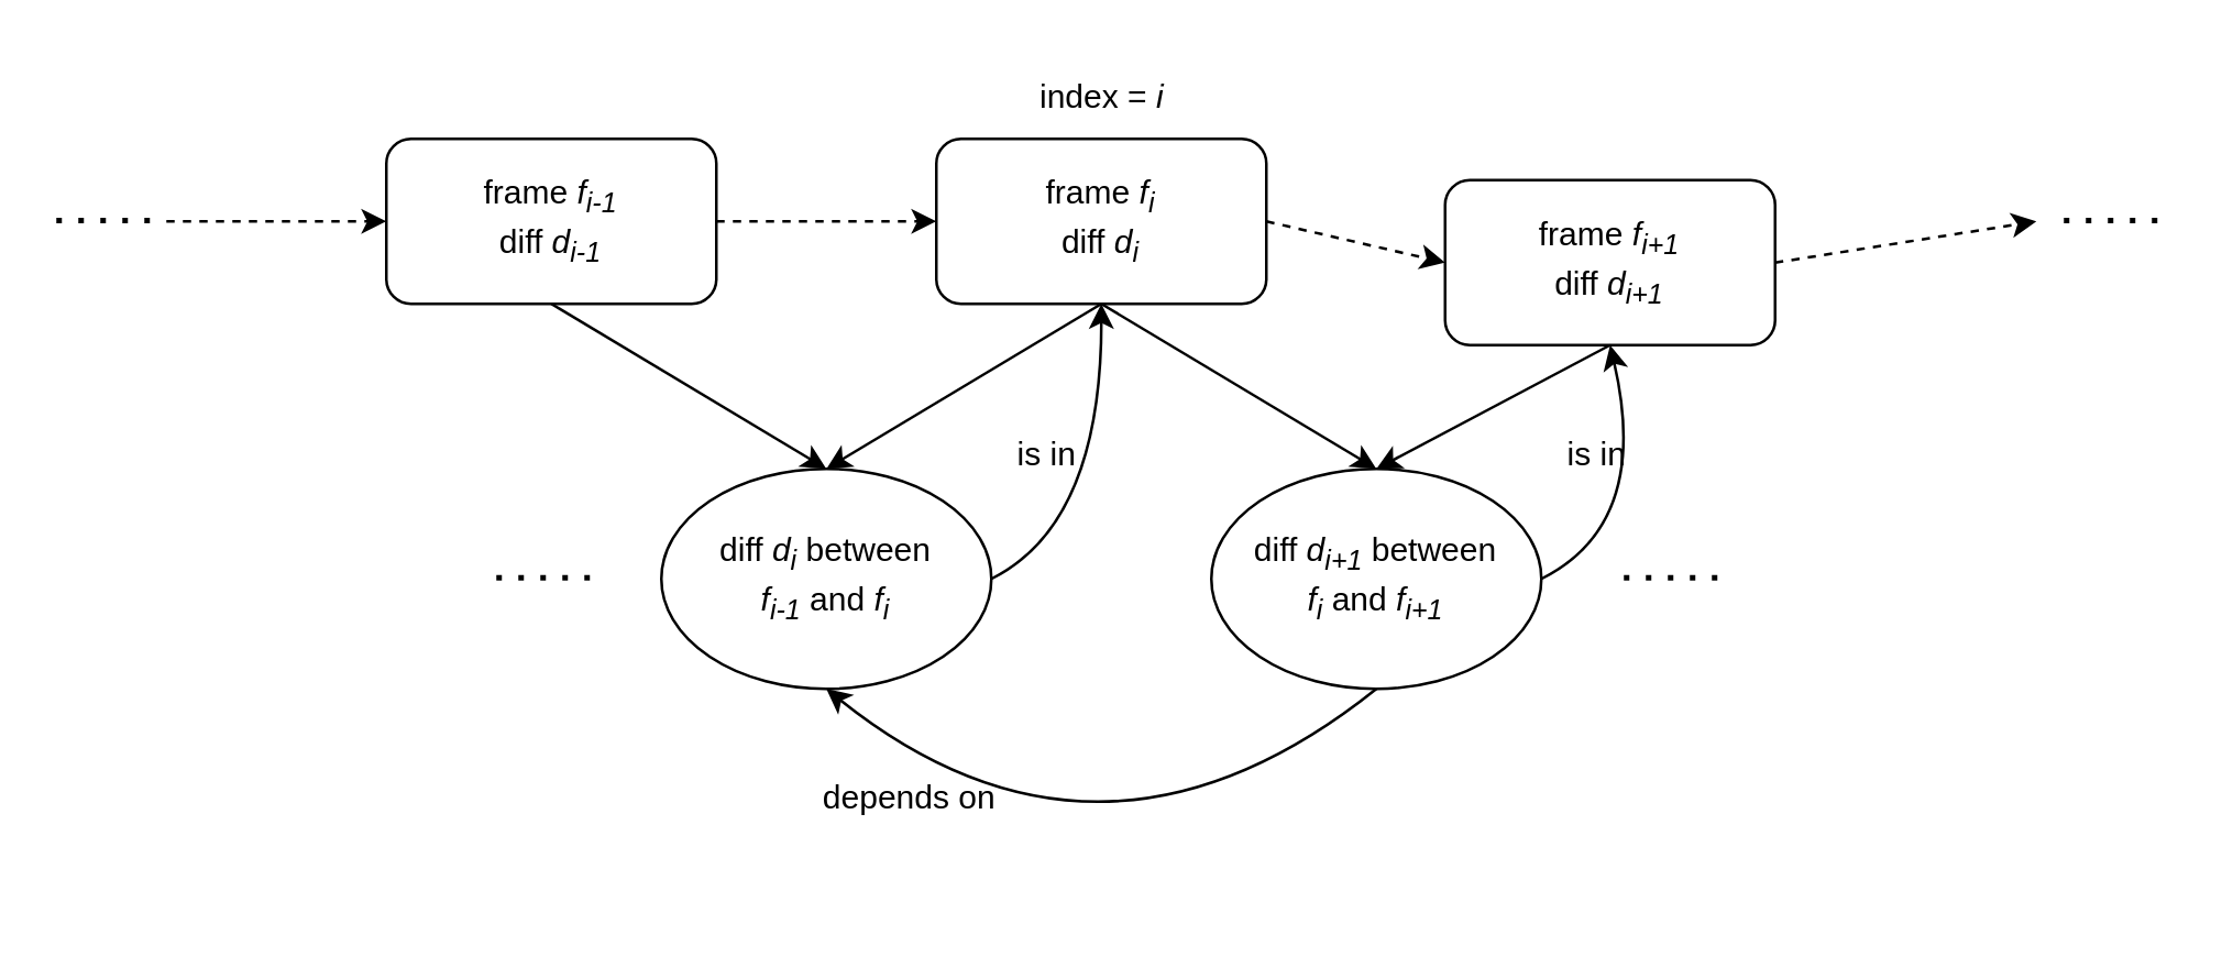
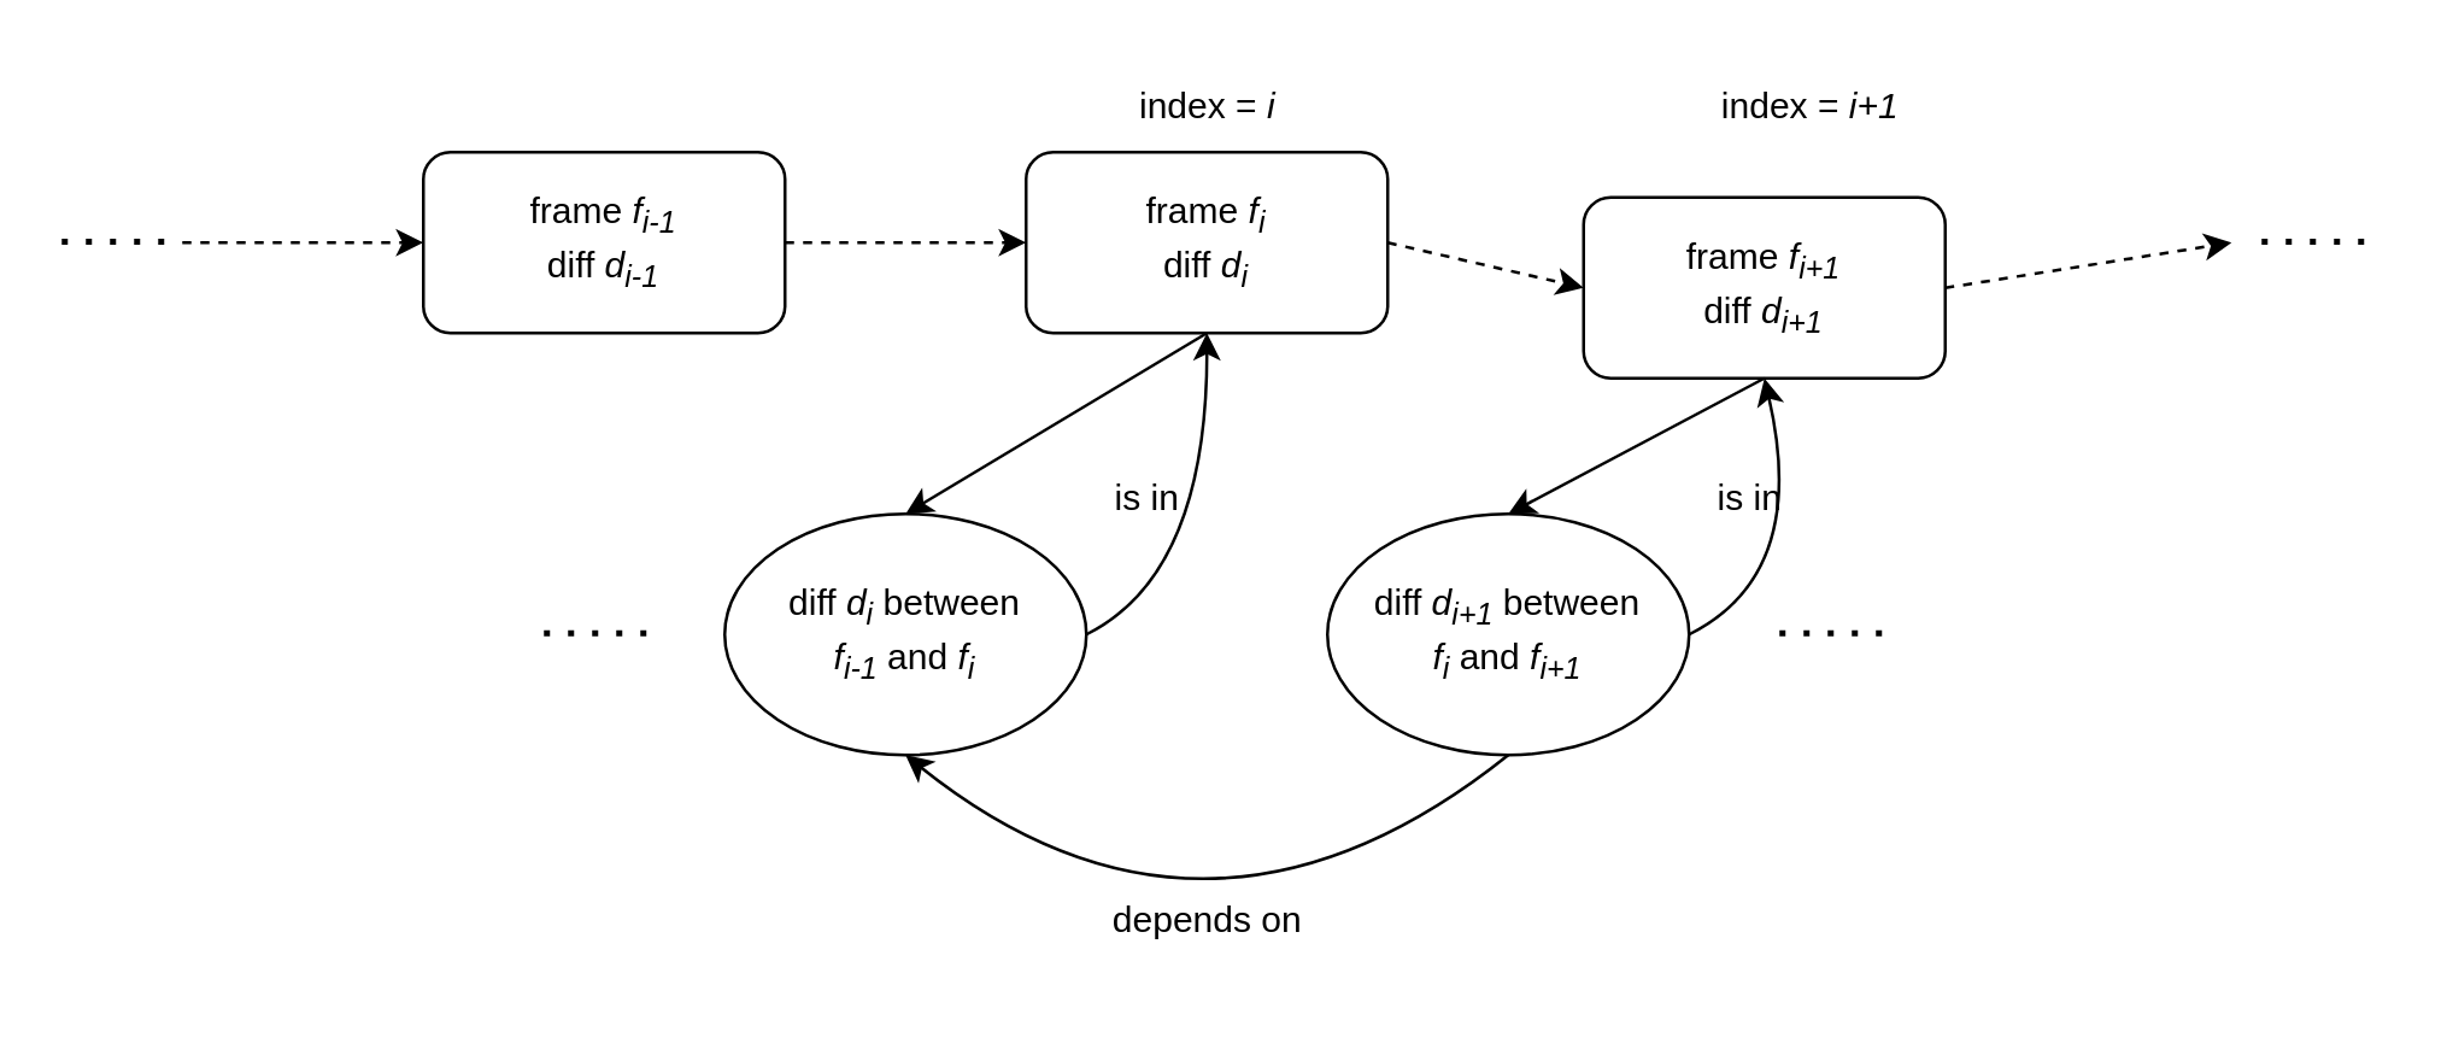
+ <mxCell id="13" value="index = &lt;i&gt;i+1&lt;/i&gt;" style="text;html=1;align=center;verticalAlign=middle;resizable=0;points=[];autosize=1;strokeColor=none;fillColor=none;" parent="1" vertex="1"><mxGeometry x="560" y="20" width="80" height="30" as="geometry" /></mxCell>
- <mxCell id="16" value="" style="endArrow=classic;html=1;rounded=0;exitX=0.5;exitY=1;exitDx=0;exitDy=0;entryX=0.5;entryY=0;entryDx=0;entryDy=0;" parent="1" source="14" target="17" edge="1"><mxGeometry width="50" height="50" relative="1" as="geometry"><mxPoint x="205" y="210" as="sourcePoint" /><mxPoint x="255" y="160" as="targetPoint" /></mxGeometry></mxCell>
- <mxCell id="10" value="" style="endArrow=classic;html=1;rounded=0;exitX=0.5;exitY=1;exitDx=0;exitDy=0;entryX=0.5;entryY=0;entryDx=0;entryDy=0;" parent="1" source="2" target="9" edge="1"><mxGeometry width="50" height="50" relative="1" as="geometry"><mxPoint x="400" y="210" as="sourcePoint" /><mxPoint x="450" y="160" as="targetPoint" /></mxGeometry></mxCell>
- <mxCell id="26" value="depends on" style="text;html=1;align=center;verticalAlign=middle;resizable=0;points=[];autosize=1;strokeColor=none;fillColor=none;" vertex="1" parent="1"><mxGeometry x="285" y="275" width="90" height="30" as="geometry" /></mxCell>
+ <mxCell id="26" value="depends on" style="text;html=1;align=center;verticalAlign=middle;resizable=0;points=[];autosize=1;strokeColor=none;fillColor=none;" vertex="1" parent="1"><mxGeometry x="355" y="290" width="90" height="30" as="geometry" /></mxCell>
